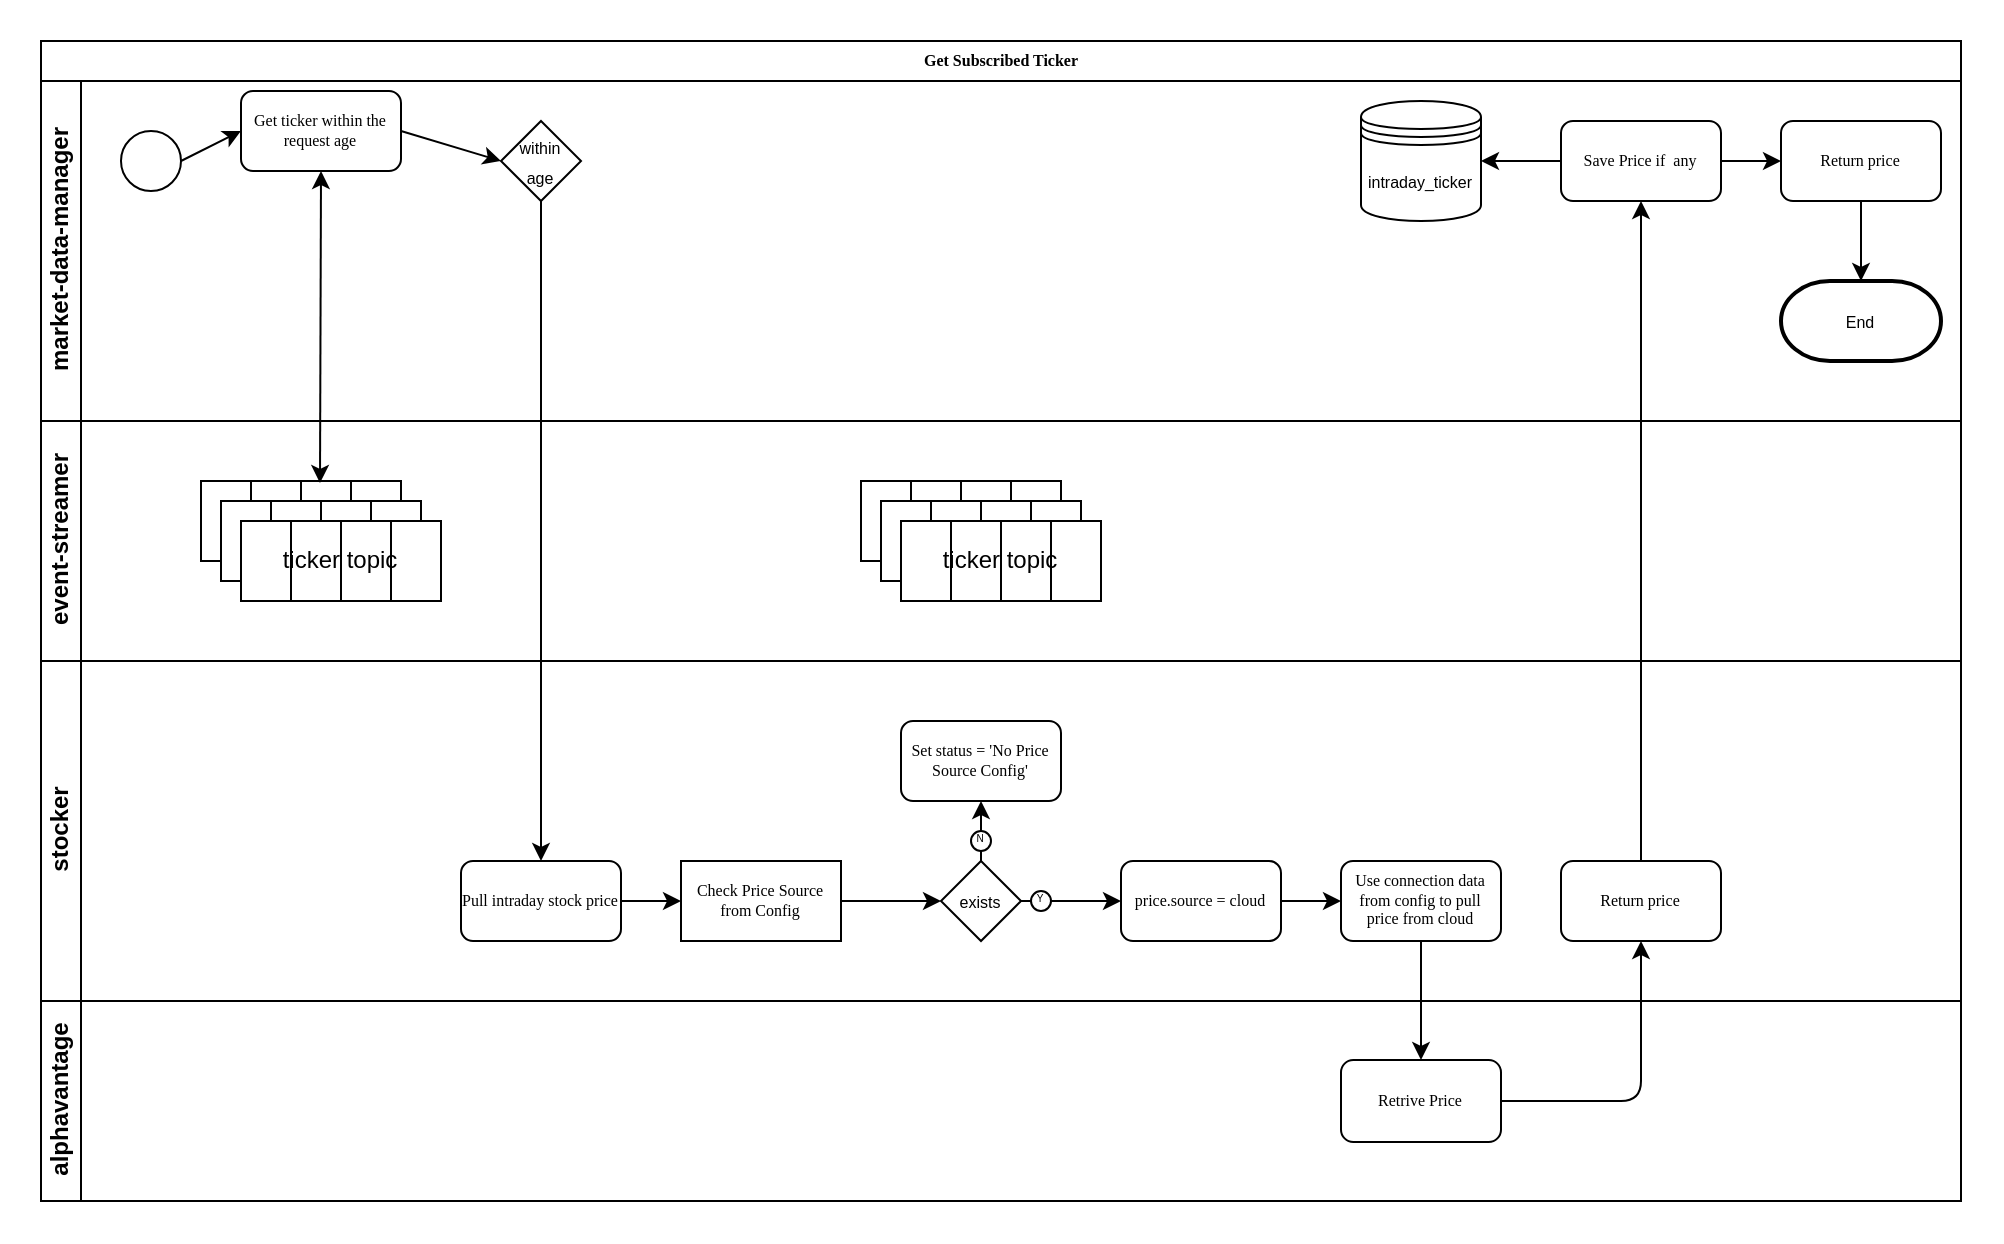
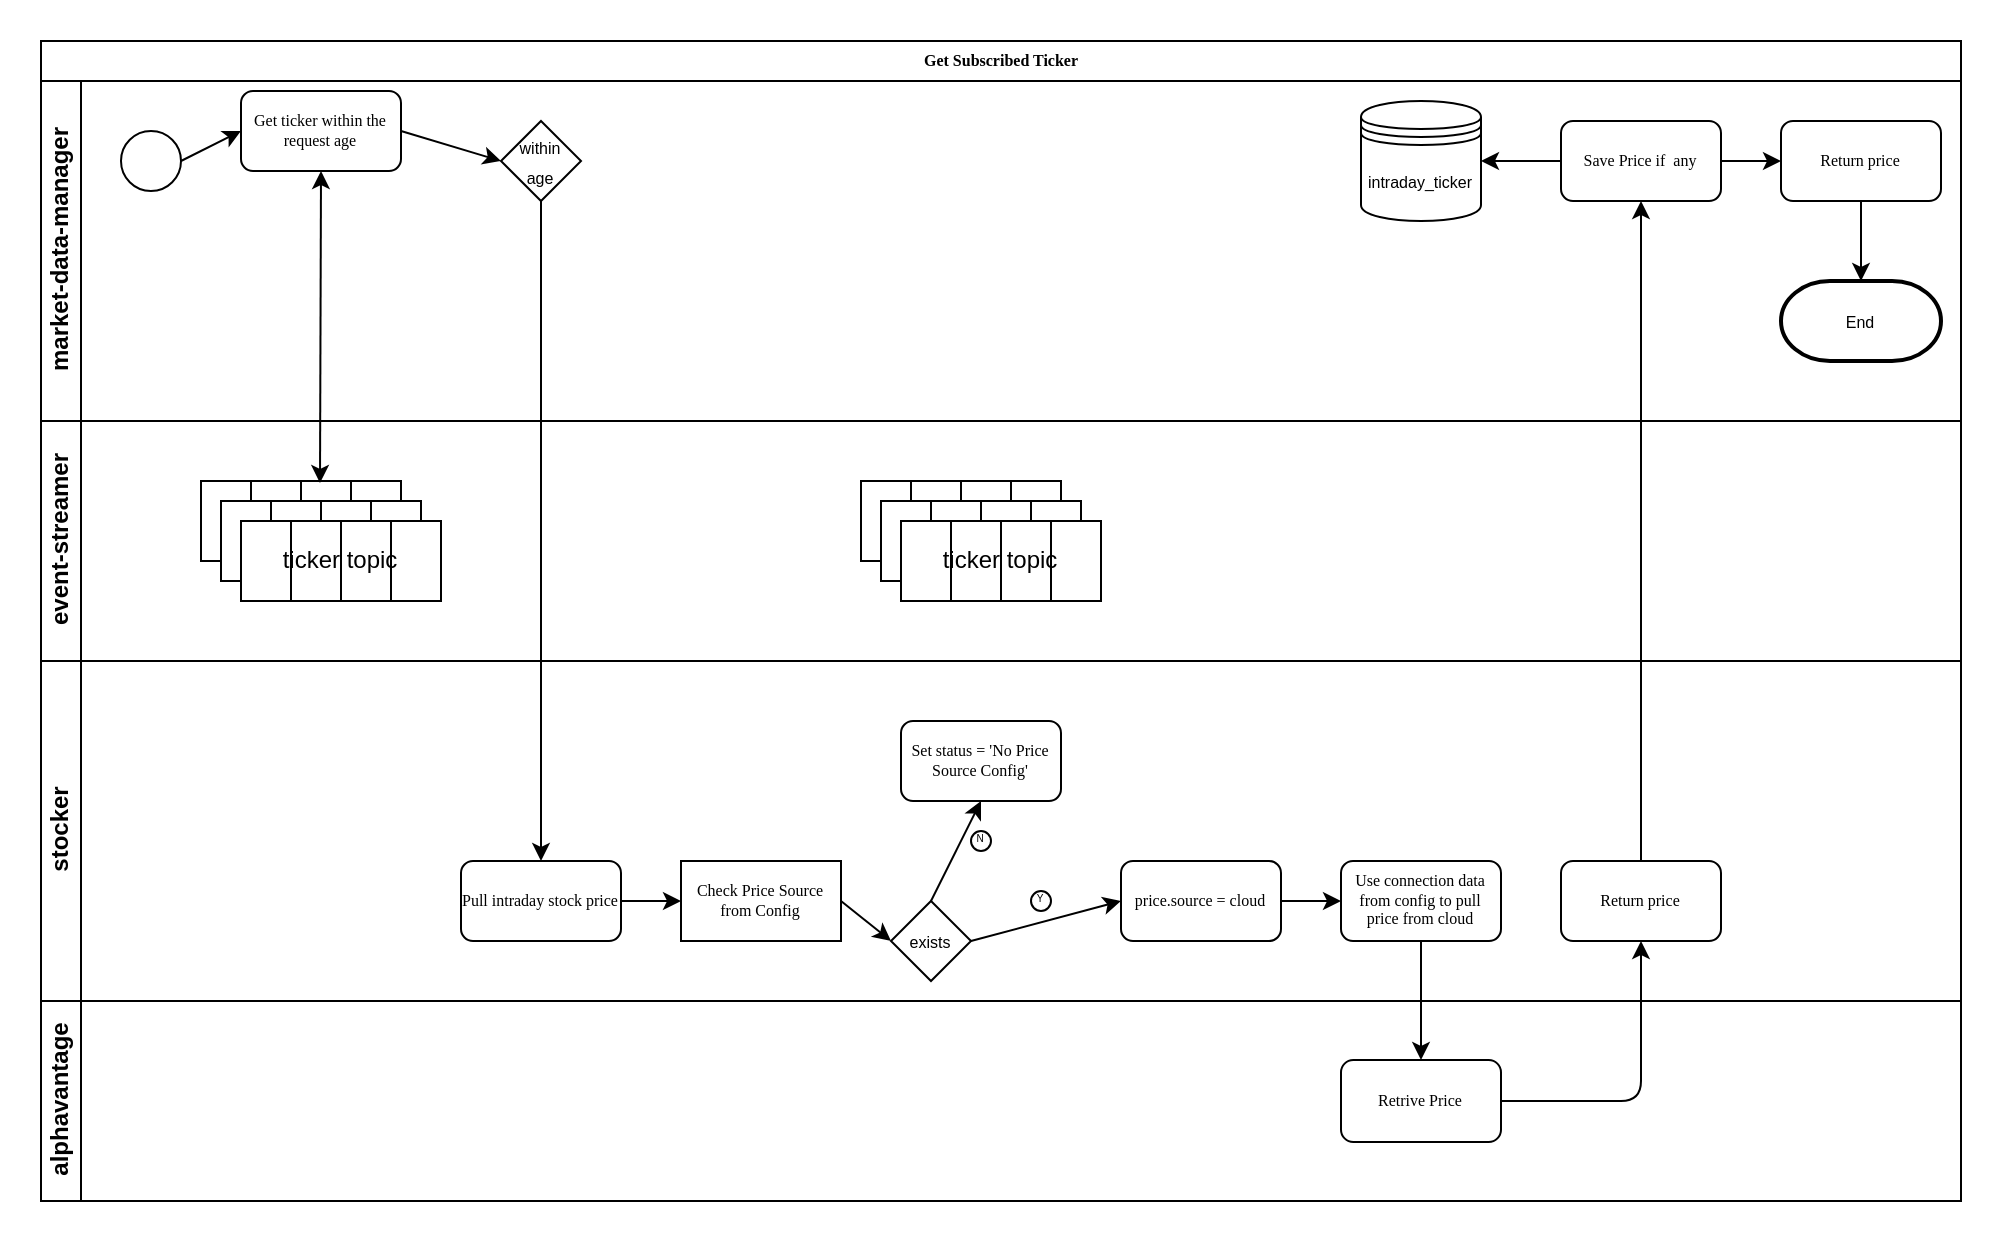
- <mxCell id="47" value="&lt;font style=&quot;font-size: 8px&quot;&gt;exists&lt;/font&gt;" style="rhombus;whiteSpace=wrap;html=1;" vertex="1" parent="43"><mxGeometry x="450" y="100" width="40" height="40" as="geometry" /></mxCell>
+ <mxCell id="47" value="&lt;font style=&quot;font-size: 8px&quot;&gt;exists&lt;/font&gt;" style="rhombus;whiteSpace=wrap;html=1;" vertex="1" parent="43"><mxGeometry x="425" y="120" width="40" height="40" as="geometry" /></mxCell>
